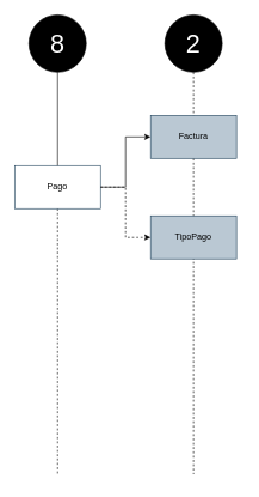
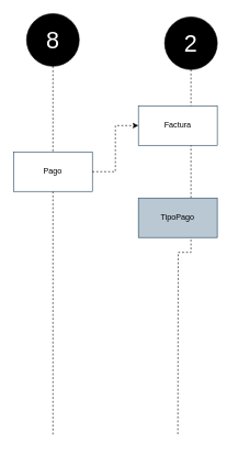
- <mxCell id="8" value="&lt;font color=&quot;#ffffff&quot; style=&quot;font-size: 36px;&quot;&gt;2&lt;/font&gt;" style="ellipse;whiteSpace=wrap;html=1;aspect=fixed;fillColor=#000000;" parent="7" vertex="1"><mxGeometry width="80" height="80" as="geometry" /></mxCell>
+ <mxCell id="8" value="&lt;font color=&quot;#ffffff&quot; style=&quot;font-size: 36px;&quot;&gt;2&lt;/font&gt;" style="ellipse;whiteSpace=wrap;html=1;aspect=fixed;fillColor=#000000;" parent="7" vertex="1"><mxGeometry x="20" y="5" width="80" height="80" as="geometry" /></mxCell>
- <mxCell id="6" value="" style="edgeStyle=orthogonalEdgeStyle;rounded=0;orthogonalLoop=1;jettySize=auto;html=1;endArrow=none;endFill=0;dashed=0;" parent="2" source="3" target="5" edge="1"><mxGeometry relative="1" as="geometry"><mxPoint x="110" y="680" as="targetPoint" /><mxPoint x="110" y="120" as="sourcePoint" /></mxGeometry></mxCell>
+ <mxCell id="6" value="" style="edgeStyle=orthogonalEdgeStyle;rounded=0;orthogonalLoop=1;jettySize=auto;html=1;endArrow=none;endFill=0;dashed=1;" parent="2" source="3" target="5" edge="1"><mxGeometry relative="1" as="geometry"><mxPoint x="110" y="680" as="targetPoint" /><mxPoint x="110" y="120" as="sourcePoint" /></mxGeometry></mxCell>
- <mxCell id="10" value="Factura" style="rounded=0;whiteSpace=wrap;html=1;fillColor=#bac8d3;strokeColor=#23445d;" parent="7" vertex="1"><mxGeometry x="-20" y="140" width="120" height="60" as="geometry" /></mxCell>
+ <mxCell id="10" value="Factura" style="rounded=0;whiteSpace=wrap;html=1;fillColor=#ffffff;strokeColor=#23445d;" parent="7" vertex="1"><mxGeometry x="-20" y="140" width="120" height="60" as="geometry" /></mxCell>
- <mxCell id="12" style="edgeStyle=orthogonalEdgeStyle;rounded=0;orthogonalLoop=1;jettySize=auto;html=1;exitX=1;exitY=0.5;exitDx=0;exitDy=0;entryX=0;entryY=0.5;entryDx=0;entryDy=0;dashed=0;" parent="1" source="5" target="10" edge="1"><mxGeometry relative="1" as="geometry" /></mxCell>
+ <mxCell id="12" style="edgeStyle=orthogonalEdgeStyle;rounded=0;orthogonalLoop=1;jettySize=auto;html=1;exitX=1;exitY=0.5;exitDx=0;exitDy=0;entryX=0;entryY=0.5;entryDx=0;entryDy=0;dashed=1;" parent="1" source="5" target="10" edge="1"><mxGeometry relative="1" as="geometry" /></mxCell>
- <mxCell id="13" style="edgeStyle=orthogonalEdgeStyle;rounded=0;orthogonalLoop=1;jettySize=auto;html=1;exitX=1;exitY=0.5;exitDx=0;exitDy=0;entryX=0;entryY=0.5;entryDx=0;entryDy=0;dashed=1;" parent="1" source="5" target="11" edge="1"><mxGeometry relative="1" as="geometry" /></mxCell>
